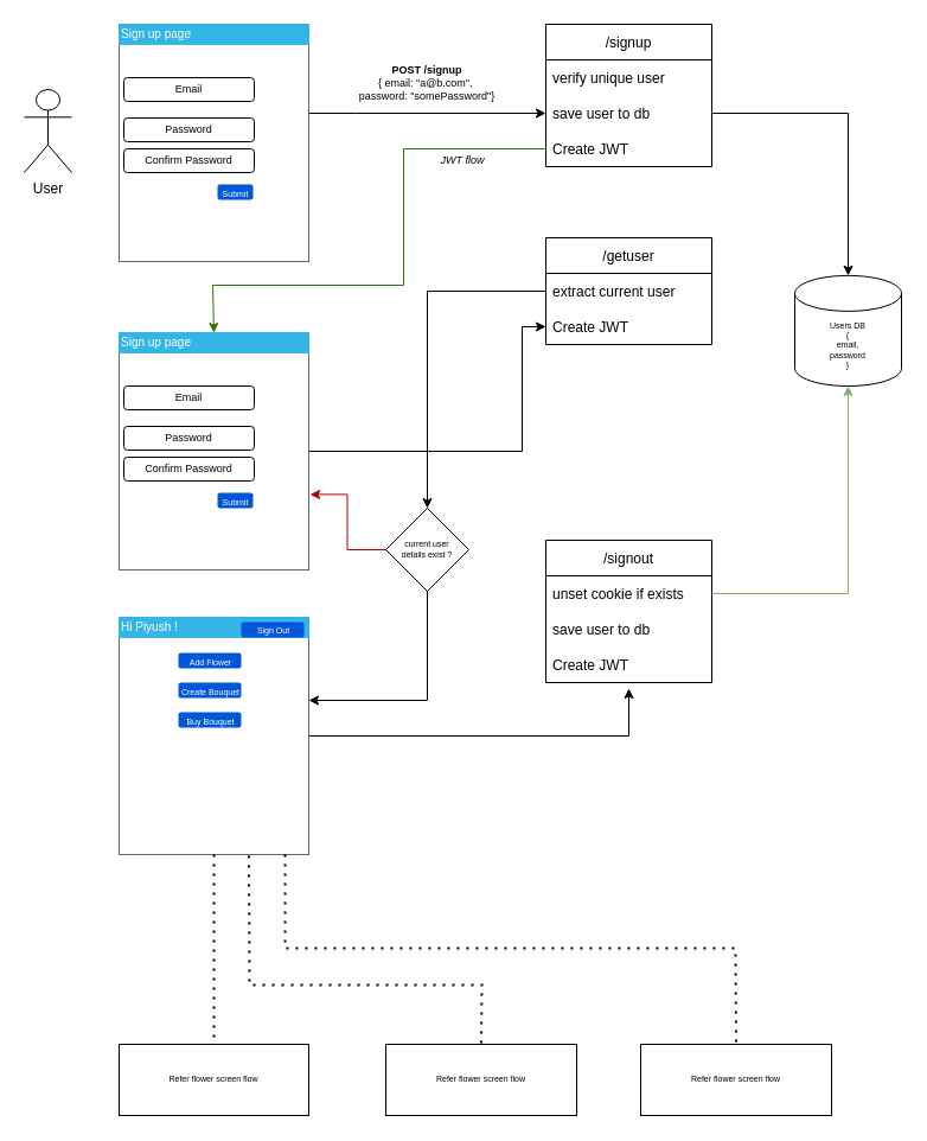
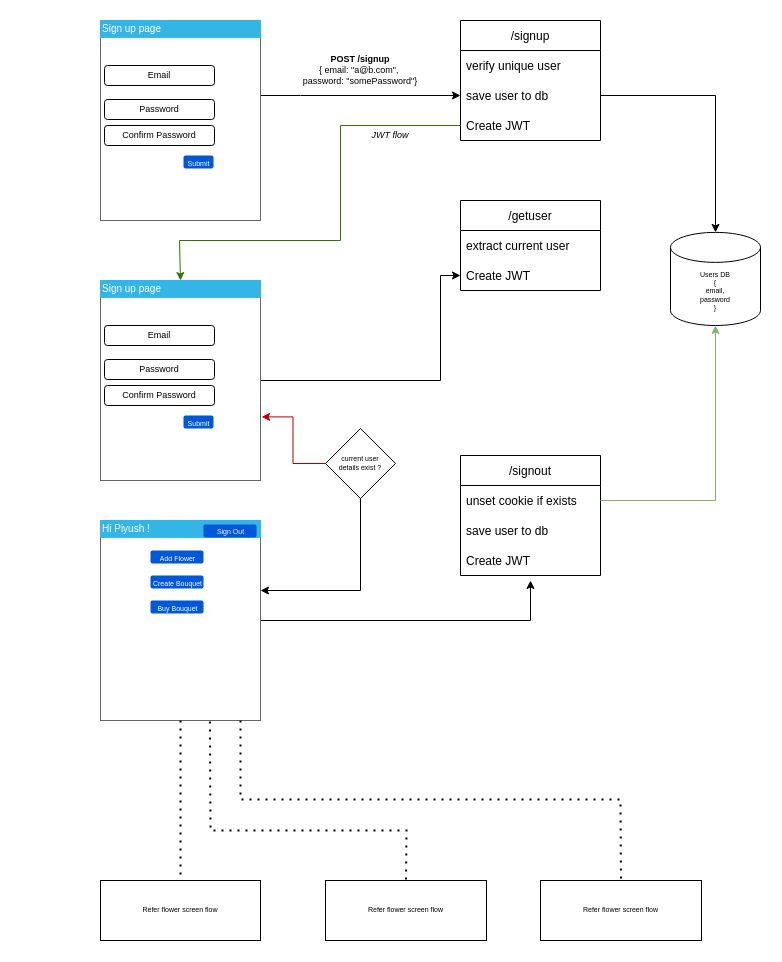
- <mxCell id="3" value="User" style="shape=umlActor;verticalLabelPosition=bottom;verticalAlign=top;html=1;outlineConnect=0;" vertex="1" parent="1"><mxGeometry x="20" y="75" width="40" height="70" as="geometry" /></mxCell>
- <mxCell id="43" style="edgeStyle=orthogonalEdgeStyle;rounded=0;orthogonalLoop=1;jettySize=auto;html=1;entryX=0.5;entryY=0;entryDx=0;entryDy=0;fontSize=7;" edge="1" parent="1" source="9" target="34"><mxGeometry relative="1" as="geometry" /></mxCell>
